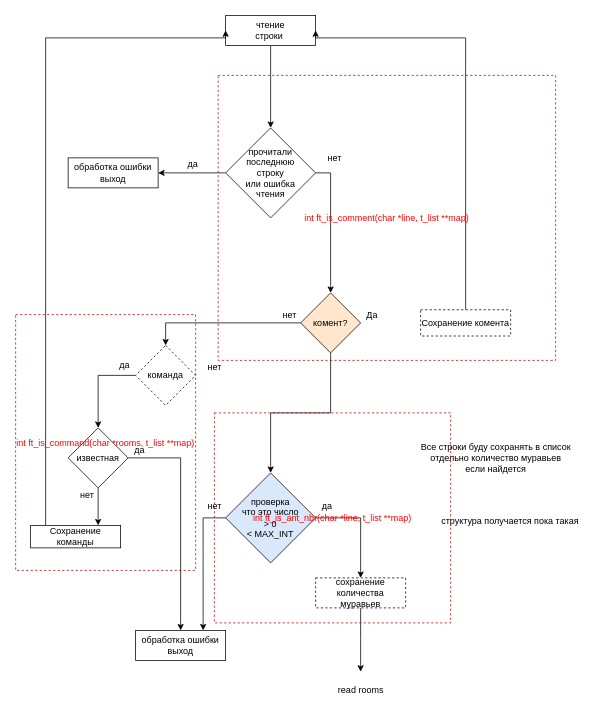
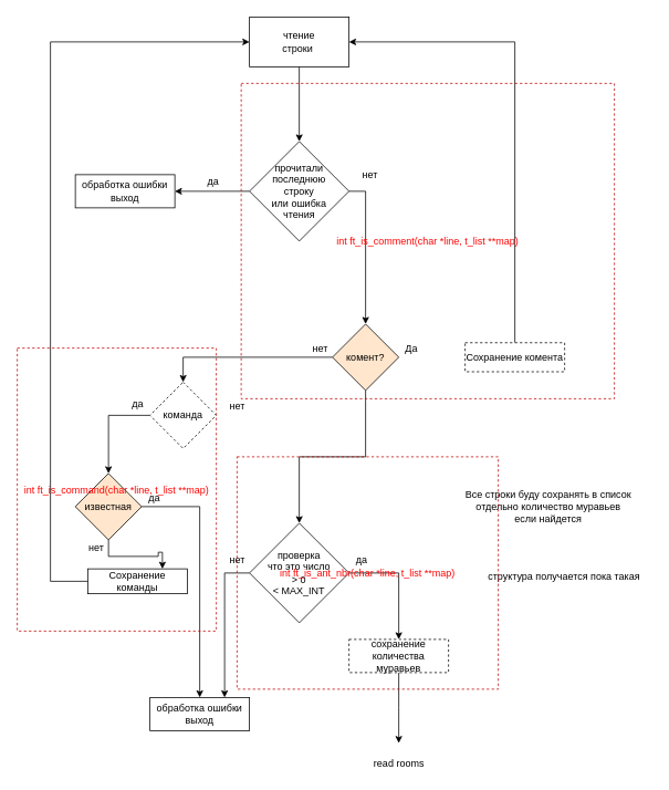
- <mxCell id="3" value="чтение&lt;br&gt;строки&amp;nbsp;" style="rounded=0;whiteSpace=wrap;html=1;" parent="1" vertex="1"><mxGeometry x="300" y="20" width="120" height="40" as="geometry" /></mxCell>
+ <mxCell id="3" value="чтение&lt;br&gt;строки&amp;nbsp;" style="rounded=0;whiteSpace=wrap;html=1;" parent="1" vertex="1"><mxGeometry x="300" y="20" width="120" height="60" as="geometry" /></mxCell>
- <mxCell id="39" value="&lt;font color=&quot;#ff0000&quot;&gt;int ft_is_command(char *rooms, t_list **map)&lt;br&gt;&lt;/font&gt;" style="rounded=0;whiteSpace=wrap;html=1;fillColor=none;dashed=1;strokeColor=#BF0000;" parent="1" vertex="1"><mxGeometry y="419" width="240" height="341" as="geometry" x="20" /></mxCell>
+ <mxCell id="39" value="&lt;font color=&quot;#ff0000&quot;&gt;int ft_is_command(char *line, t_list **map)&lt;br&gt;&lt;/font&gt;" style="rounded=0;whiteSpace=wrap;html=1;fillColor=none;dashed=1;strokeColor=#BF0000;" parent="1" vertex="1"><mxGeometry y="419" width="240" height="341" as="geometry" x="20" /></mxCell>
- <mxCell id="25" value="известная" style="rhombus;whiteSpace=wrap;html=1;" parent="1" vertex="1"><mxGeometry x="90" y="570" width="80" height="80" as="geometry" /></mxCell>
+ <mxCell id="25" value="известная" style="rhombus;whiteSpace=wrap;html=1;fillColor=#ffe6cc;" parent="1" vertex="1"><mxGeometry x="90" y="570" width="80" height="80" as="geometry" /></mxCell>
- <mxCell id="6" value="&lt;span style=&quot;white-space: normal&quot;&gt;проверка &lt;br&gt;что это число&lt;br&gt;&amp;gt; 0&lt;br&gt;&amp;lt; MAX_INT&lt;br&gt;&lt;/span&gt;" style="rhombus;whiteSpace=wrap;html=1;fillColor=#dae8fc;" parent="1" vertex="1"><mxGeometry x="300" y="630" width="120" height="120" as="geometry" /></mxCell>
+ <mxCell id="6" value="&lt;span style=&quot;white-space: normal&quot;&gt;проверка &lt;br&gt;что это число&lt;br&gt;&amp;gt; 0&lt;br&gt;&amp;lt; MAX_INT&lt;br&gt;&lt;/span&gt;" style="rhombus;whiteSpace=wrap;html=1;" parent="1" vertex="1"><mxGeometry x="300" y="630" width="120" height="120" as="geometry" /></mxCell>
- <mxCell id="29" value="Сохранение&lt;br&gt;команды" style="rounded=0;whiteSpace=wrap;html=1;" parent="1" vertex="1"><mxGeometry x="40" y="700" width="120" height="30" as="geometry" /></mxCell>
+ <mxCell id="29" value="Сохранение&lt;br&gt;команды" style="rounded=0;whiteSpace=wrap;html=1;" parent="1" vertex="1"><mxGeometry x="105" y="685" width="120" height="30" as="geometry" /></mxCell>
